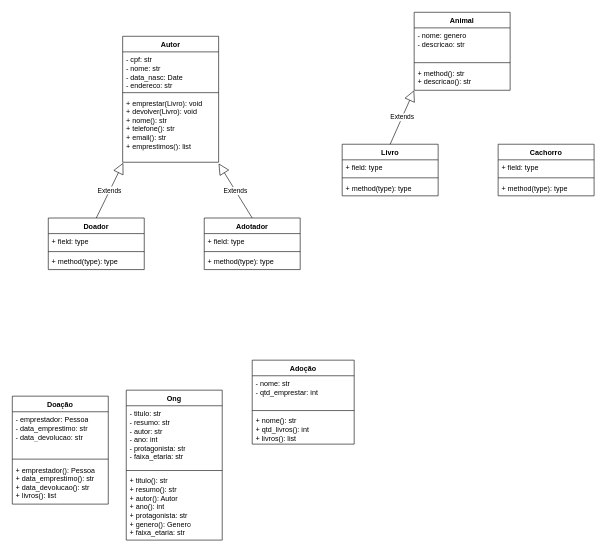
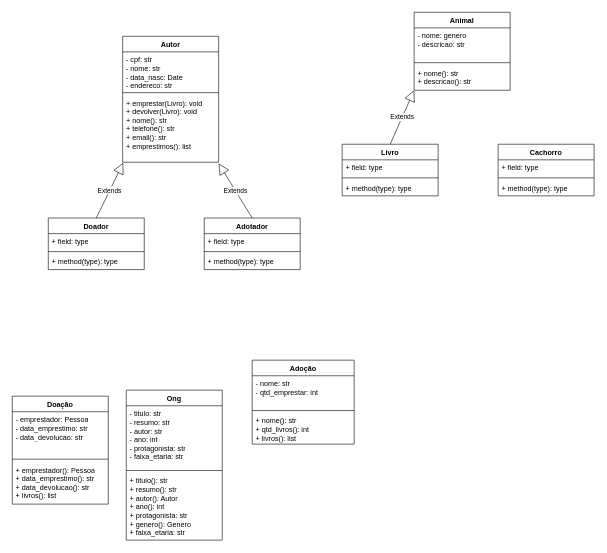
- <mxCell id="21" value="+ method(): str&lt;div&gt;+ descricao(): str&lt;br&gt;&lt;/div&gt;" style="text;strokeColor=none;fillColor=none;align=left;verticalAlign=top;spacingLeft=4;spacingRight=4;overflow=hidden;rotatable=0;points=[[0,0.5],[1,0.5]];portConstraint=eastwest;whiteSpace=wrap;html=1;" parent="18" vertex="1"><mxGeometry y="88" width="160" height="42" as="geometry" /></mxCell>
+ <mxCell id="21" value="+ nome(): str&lt;div&gt;+ descricao(): str&lt;br&gt;&lt;/div&gt;" style="text;strokeColor=none;fillColor=none;align=left;verticalAlign=top;spacingLeft=4;spacingRight=4;overflow=hidden;rotatable=0;points=[[0,0.5],[1,0.5]];portConstraint=eastwest;whiteSpace=wrap;html=1;" parent="18" vertex="1"><mxGeometry y="88" width="160" height="42" as="geometry" /></mxCell>
